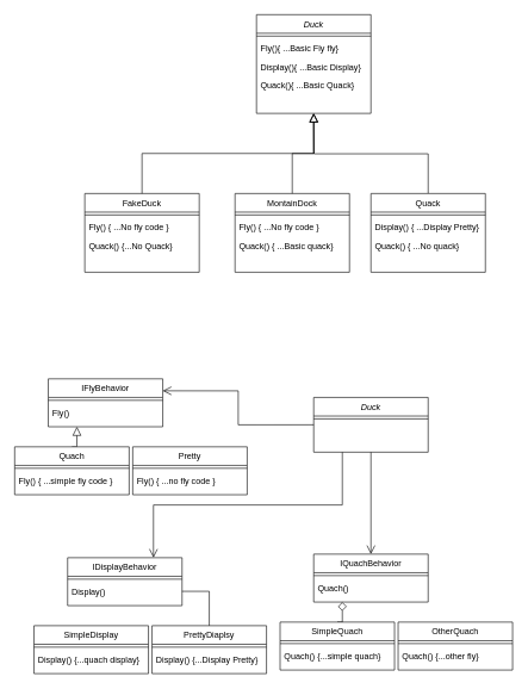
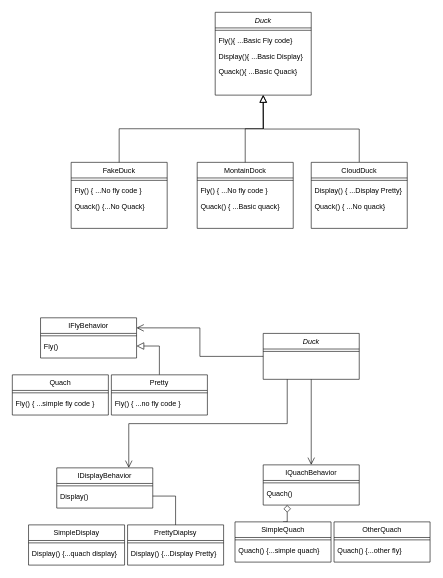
- <mxCell id="4" value="Fly(){ ...Basic Fly fly}" style="text;align=left;verticalAlign=top;spacingLeft=4;spacingRight=4;overflow=hidden;rotatable=0;points=[[0,0.5],[1,0.5]];portConstraint=eastwest;" parent="2" vertex="1"><mxGeometry y="34" width="160" height="26" as="geometry" /></mxCell>
+ <mxCell id="4" value="Fly(){ ...Basic Fly code}" style="text;align=left;verticalAlign=top;spacingLeft=4;spacingRight=4;overflow=hidden;rotatable=0;points=[[0,0.5],[1,0.5]];portConstraint=eastwest;" parent="2" vertex="1"><mxGeometry y="34" width="160" height="26" as="geometry" /></mxCell>
- <mxCell id="18" value="Quack" style="swimlane;fontStyle=0;align=center;verticalAlign=top;childLayout=stackLayout;horizontal=1;startSize=26;horizontalStack=0;resizeParent=1;resizeLast=0;collapsible=1;marginBottom=0;rounded=0;shadow=0;strokeWidth=1;" parent="1" vertex="1"><mxGeometry x="518" y="270" width="160" height="110" as="geometry"><mxRectangle x="340" y="380" width="170" height="26" as="alternateBounds" /></mxGeometry></mxCell>
+ <mxCell id="18" value="CloudDuck" style="swimlane;fontStyle=0;align=center;verticalAlign=top;childLayout=stackLayout;horizontal=1;startSize=26;horizontalStack=0;resizeParent=1;resizeLast=0;collapsible=1;marginBottom=0;rounded=0;shadow=0;strokeWidth=1;" parent="1" vertex="1"><mxGeometry x="518" y="270" width="160" height="110" as="geometry"><mxRectangle x="340" y="380" width="170" height="26" as="alternateBounds" /></mxGeometry></mxCell>
+ <mxCell id="34" style="edgeStyle=orthogonalEdgeStyle;rounded=0;orthogonalLoop=1;jettySize=auto;html=1;exitX=0.5;exitY=0;exitDx=0;exitDy=0;endArrow=block;endFill=0;endSize=10;" parent="1" source="35" target="29" edge="1"><mxGeometry relative="1" as="geometry" /></mxCell>
- <mxCell id="30" style="edgeStyle=orthogonalEdgeStyle;rounded=0;orthogonalLoop=1;jettySize=auto;html=1;exitX=0.5;exitY=0;exitDx=0;exitDy=0;entryX=0.25;entryY=1;entryDx=0;entryDy=0;endArrow=block;endFill=0;endSize=10;" parent="1" source="31" target="27" edge="1"><mxGeometry relative="1" as="geometry" /></mxCell>
